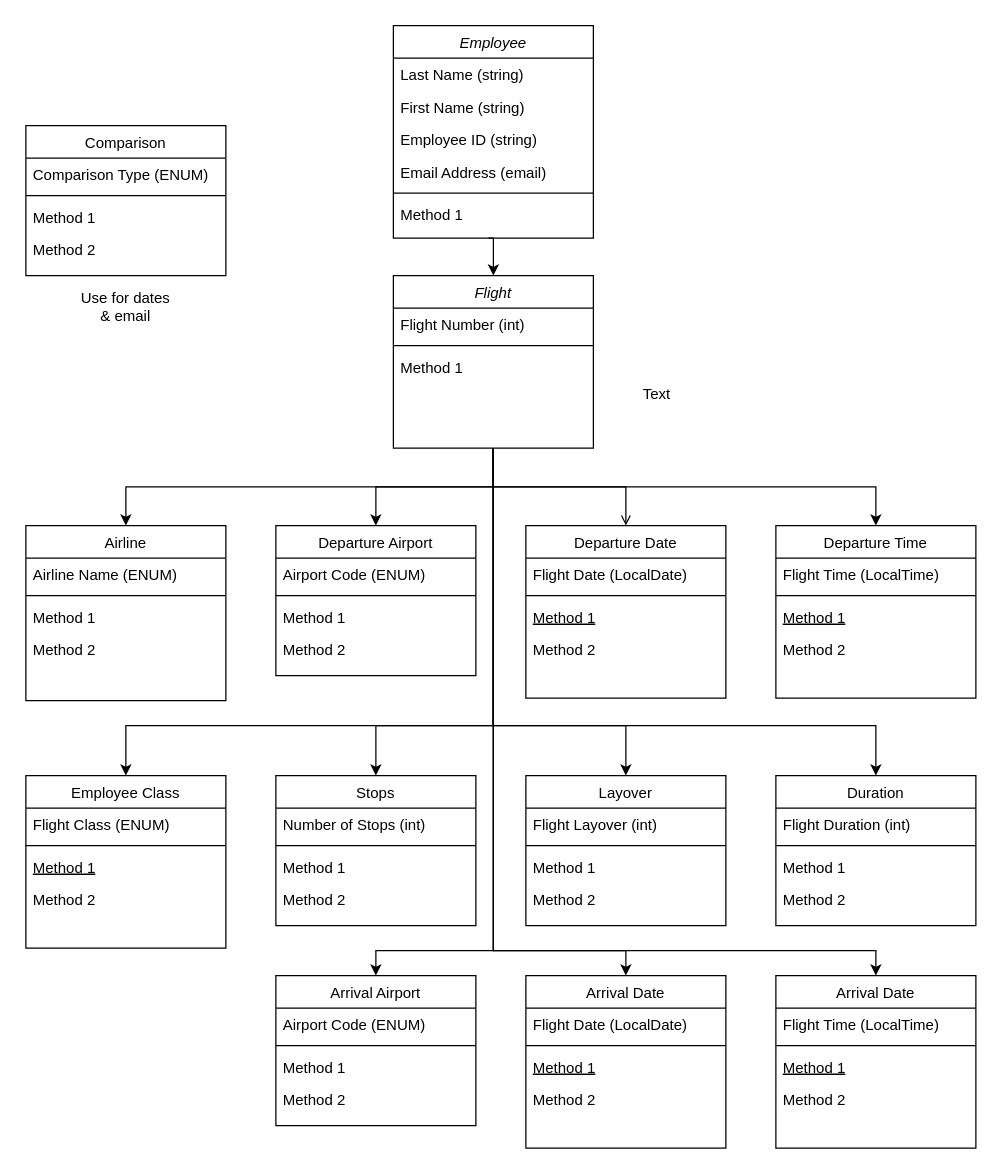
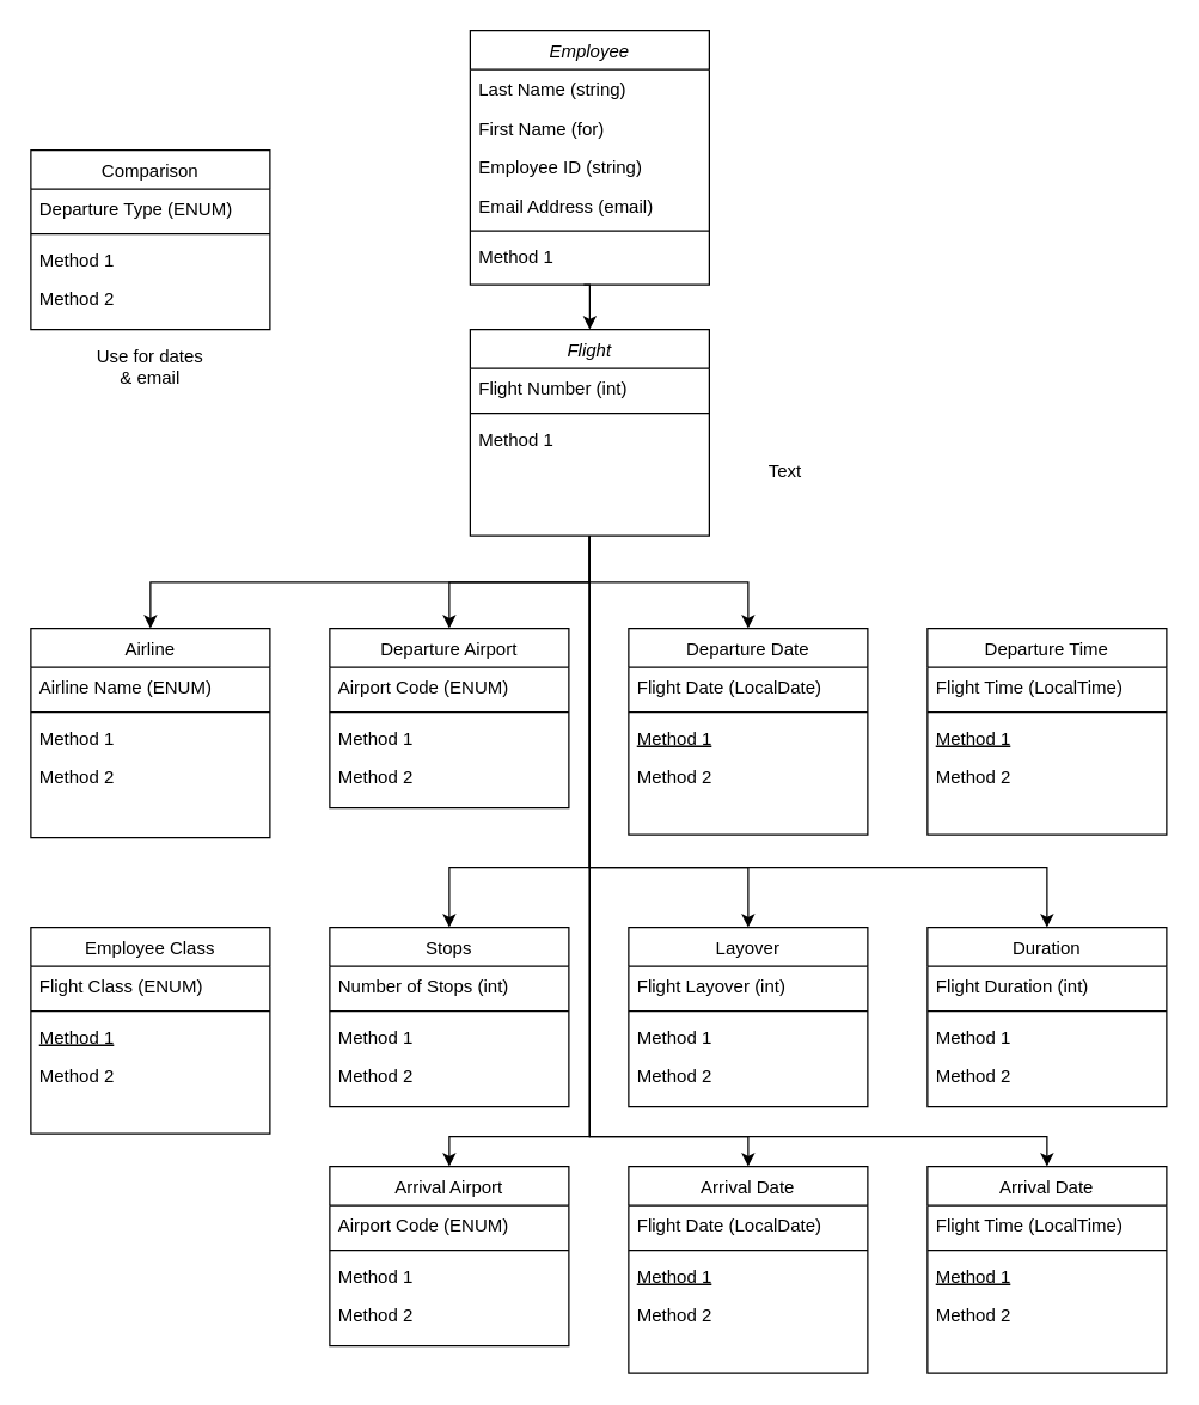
- <mxCell id="34" value="First Name (string)" style="text;align=left;verticalAlign=top;spacingLeft=4;spacingRight=4;overflow=hidden;rotatable=0;points=[[0,0.5],[1,0.5]];portConstraint=eastwest;" vertex="1" parent="32"><mxGeometry y="52" width="160" height="26" as="geometry" /></mxCell>
+ <mxCell id="34" value="First Name (for)" style="text;align=left;verticalAlign=top;spacingLeft=4;spacingRight=4;overflow=hidden;rotatable=0;points=[[0,0.5],[1,0.5]];portConstraint=eastwest;" vertex="1" parent="32"><mxGeometry y="52" width="160" height="26" as="geometry" /></mxCell>
- <mxCell id="65" value="Comparison Type (ENUM)" style="text;align=left;verticalAlign=top;spacingLeft=4;spacingRight=4;overflow=hidden;rotatable=0;points=[[0,0.5],[1,0.5]];portConstraint=eastwest;" vertex="1" parent="64"><mxGeometry y="26" width="160" height="26" as="geometry" /></mxCell>
+ <mxCell id="65" value="Departure Type (ENUM)" style="text;align=left;verticalAlign=top;spacingLeft=4;spacingRight=4;overflow=hidden;rotatable=0;points=[[0,0.5],[1,0.5]];portConstraint=eastwest;" vertex="1" parent="64"><mxGeometry y="26" width="160" height="26" as="geometry" /></mxCell>
- <mxCell id="5" style="edgeStyle=orthogonalEdgeStyle;rounded=0;orthogonalLoop=1;jettySize=auto;html=1;exitX=0.5;exitY=1;exitDx=0;exitDy=0;entryX=0.5;entryY=0;entryDx=0;entryDy=0;" edge="1" parent="1" source="13" target="39"><mxGeometry relative="1" as="geometry" /></mxCell>
- <mxCell id="4" style="edgeStyle=orthogonalEdgeStyle;rounded=0;orthogonalLoop=1;jettySize=auto;html=1;entryX=0.5;entryY=0;entryDx=0;entryDy=0;exitX=0.5;exitY=1;exitDx=0;exitDy=0;endArrow=open;" edge="1" parent="1" source="13" target="17"><mxGeometry relative="1" as="geometry"><mxPoint x="570" y="370" as="sourcePoint" /></mxGeometry></mxCell>
+ <mxCell id="4" style="edgeStyle=orthogonalEdgeStyle;rounded=0;orthogonalLoop=1;jettySize=auto;html=1;entryX=0.5;entryY=0;entryDx=0;entryDy=0;exitX=0.5;exitY=1;exitDx=0;exitDy=0;" edge="1" parent="1" source="13" target="17"><mxGeometry relative="1" as="geometry"><mxPoint x="570" y="370" as="sourcePoint" /></mxGeometry></mxCell>
- <mxCell id="6" style="edgeStyle=orthogonalEdgeStyle;rounded=0;orthogonalLoop=1;jettySize=auto;html=1;exitX=0.5;exitY=1;exitDx=0;exitDy=0;entryX=0.5;entryY=0;entryDx=0;entryDy=0;" edge="1" parent="1" source="13" target="44"><mxGeometry relative="1" as="geometry"><Array as="points"><mxPoint x="394" y="580" /><mxPoint x="100" y="580" /></Array></mxGeometry></mxCell>
